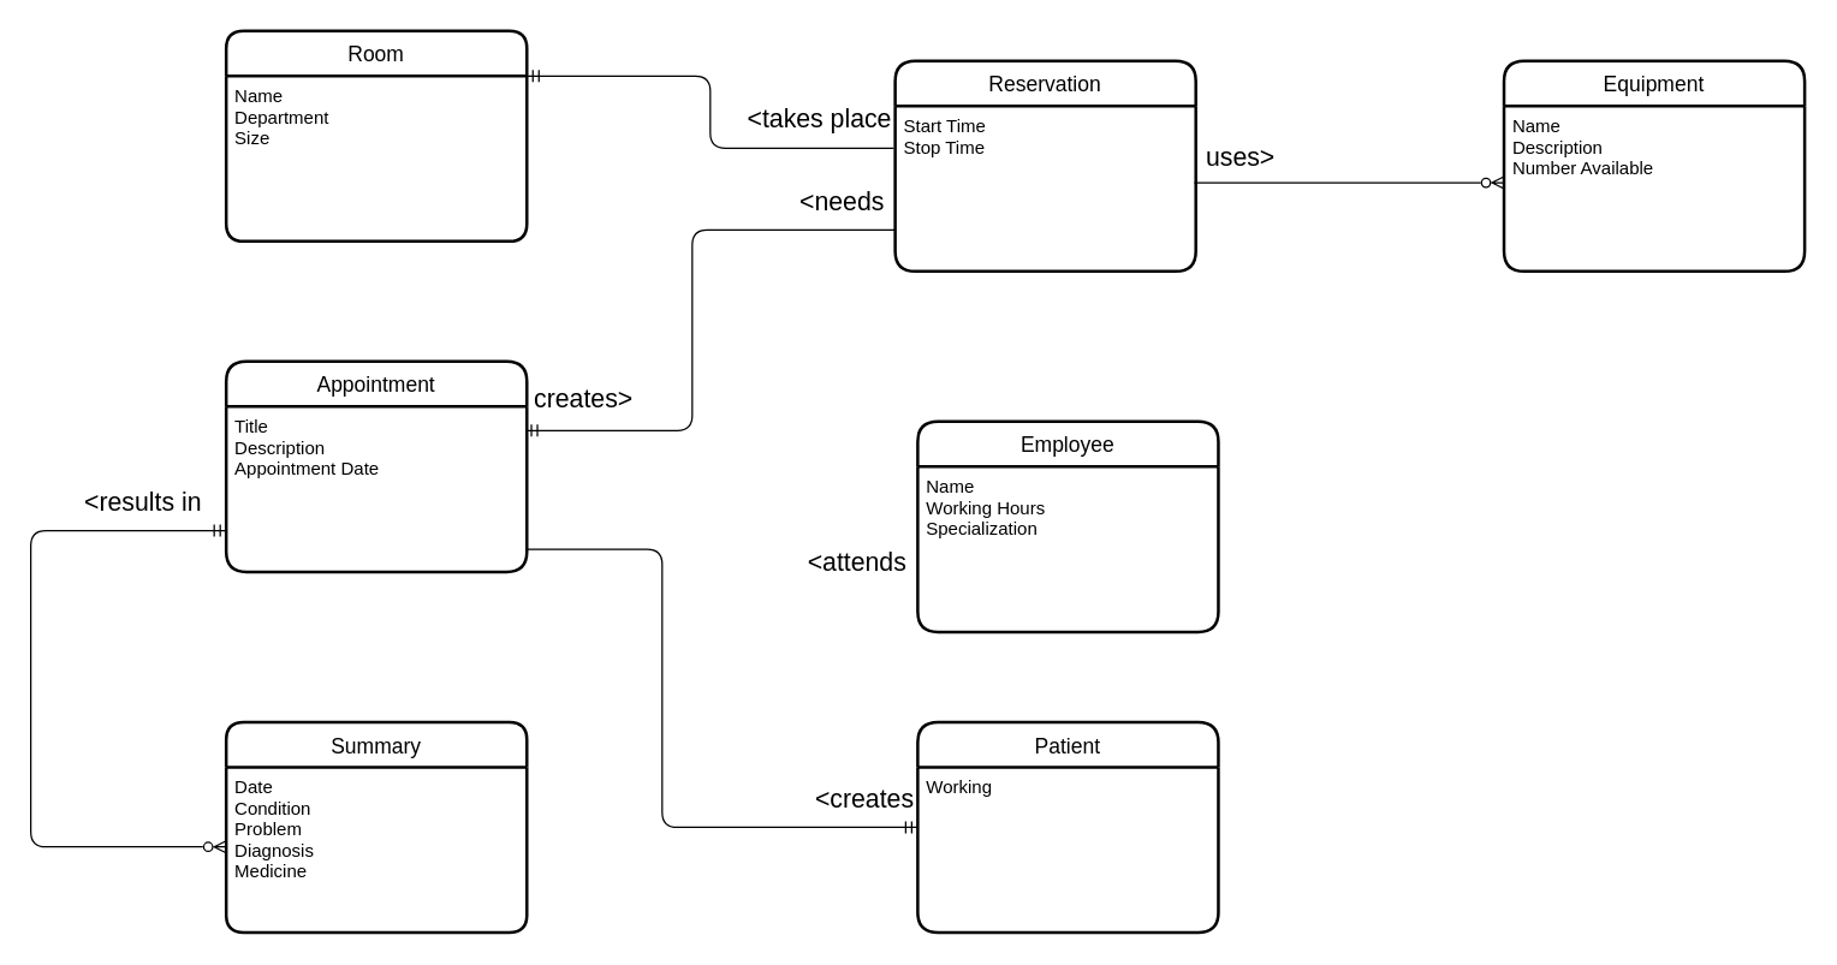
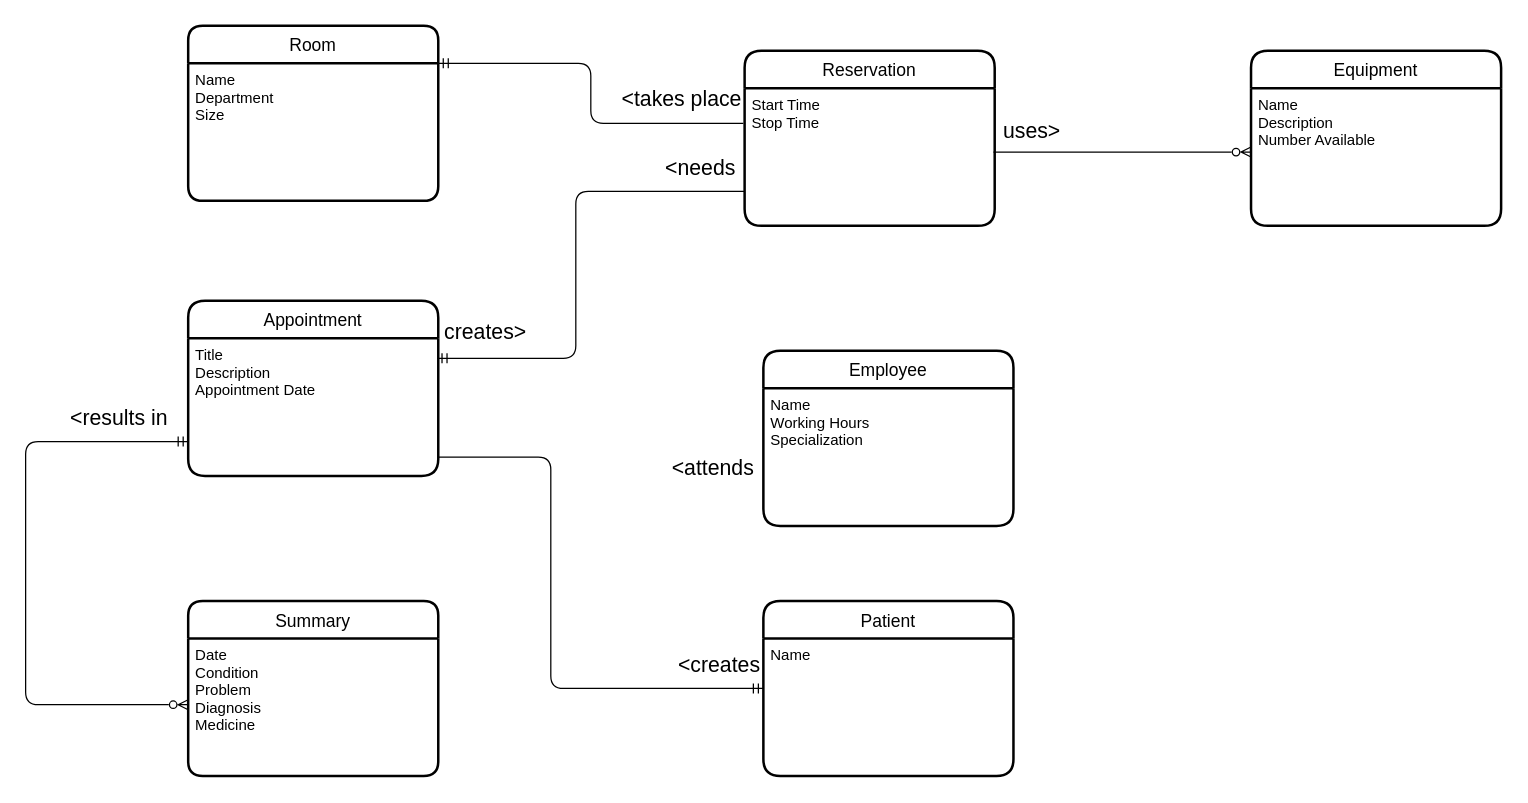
- <mxCell id="19" value="Working" style="align=left;strokeColor=none;fillColor=none;spacingLeft=4;fontSize=12;verticalAlign=top;resizable=0;rotatable=0;part=1;" vertex="1" parent="18"><mxGeometry y="30" width="200" height="110" as="geometry" /></mxCell>
+ <mxCell id="19" value="Name" style="align=left;strokeColor=none;fillColor=none;spacingLeft=4;fontSize=12;verticalAlign=top;resizable=0;rotatable=0;part=1;" vertex="1" parent="18"><mxGeometry y="30" width="200" height="110" as="geometry" /></mxCell>
